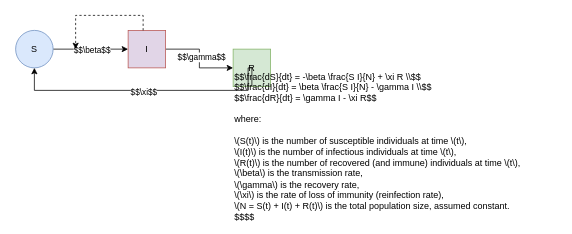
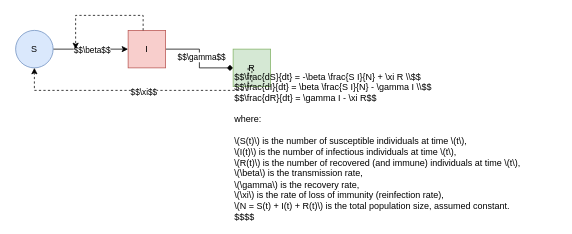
- <mxCell id="7" value="I" style="rounded=0;whiteSpace=wrap;html=1;fillColor=#e1d5e7;strokeColor=#b85450;" vertex="1" parent="1"><mxGeometry x="170" y="40" width="50" height="50" as="geometry" /></mxCell>
+ <mxCell id="7" value="I" style="rounded=0;whiteSpace=wrap;html=1;fillColor=#f8cecc;strokeColor=#b85450;" vertex="1" parent="1"><mxGeometry x="170" y="40" width="50" height="50" as="geometry" /></mxCell>
- <mxCell id="5" style="edgeStyle=orthogonalEdgeStyle;rounded=0;orthogonalLoop=1;jettySize=auto;html=1;exitX=1;exitY=0.5;exitDx=0;exitDy=0;entryX=0;entryY=0.5;entryDx=0;entryDy=0;" edge="1" parent="1" source="7" target="8"><mxGeometry relative="1" as="geometry" /></mxCell>
+ <mxCell id="5" style="edgeStyle=orthogonalEdgeStyle;rounded=0;orthogonalLoop=1;jettySize=auto;html=1;exitX=1;exitY=0.5;exitDx=0;exitDy=0;entryX=0;entryY=0.5;entryDx=0;entryDy=0;endArrow=diamond;" edge="1" parent="1" source="7" target="8"><mxGeometry relative="1" as="geometry" /></mxCell>
- <mxCell id="10" style="edgeStyle=orthogonalEdgeStyle;rounded=0;orthogonalLoop=1;jettySize=auto;html=1;entryX=0.5;entryY=1;entryDx=0;entryDy=0;exitX=0.5;exitY=1;exitDx=0;exitDy=0;" edge="1" parent="1" source="8" target="4"><mxGeometry relative="1" as="geometry"><mxPoint x="170" y="145" as="sourcePoint" /><mxPoint x="110" y="120" as="targetPoint" /><Array as="points"><mxPoint x="330" y="90" /><mxPoint x="330" y="120" /><mxPoint x="45" y="120" /></Array></mxGeometry></mxCell>
+ <mxCell id="10" style="edgeStyle=orthogonalEdgeStyle;rounded=0;orthogonalLoop=1;jettySize=auto;html=1;entryX=0.5;entryY=1;entryDx=0;entryDy=0;exitX=0.5;exitY=1;exitDx=0;exitDy=0;dashed=1;" edge="1" parent="1" source="8" target="4"><mxGeometry relative="1" as="geometry"><mxPoint x="170" y="145" as="sourcePoint" /><mxPoint x="110" y="120" as="targetPoint" /><Array as="points"><mxPoint x="330" y="90" /><mxPoint x="330" y="120" /><mxPoint x="45" y="120" /></Array></mxGeometry></mxCell>
